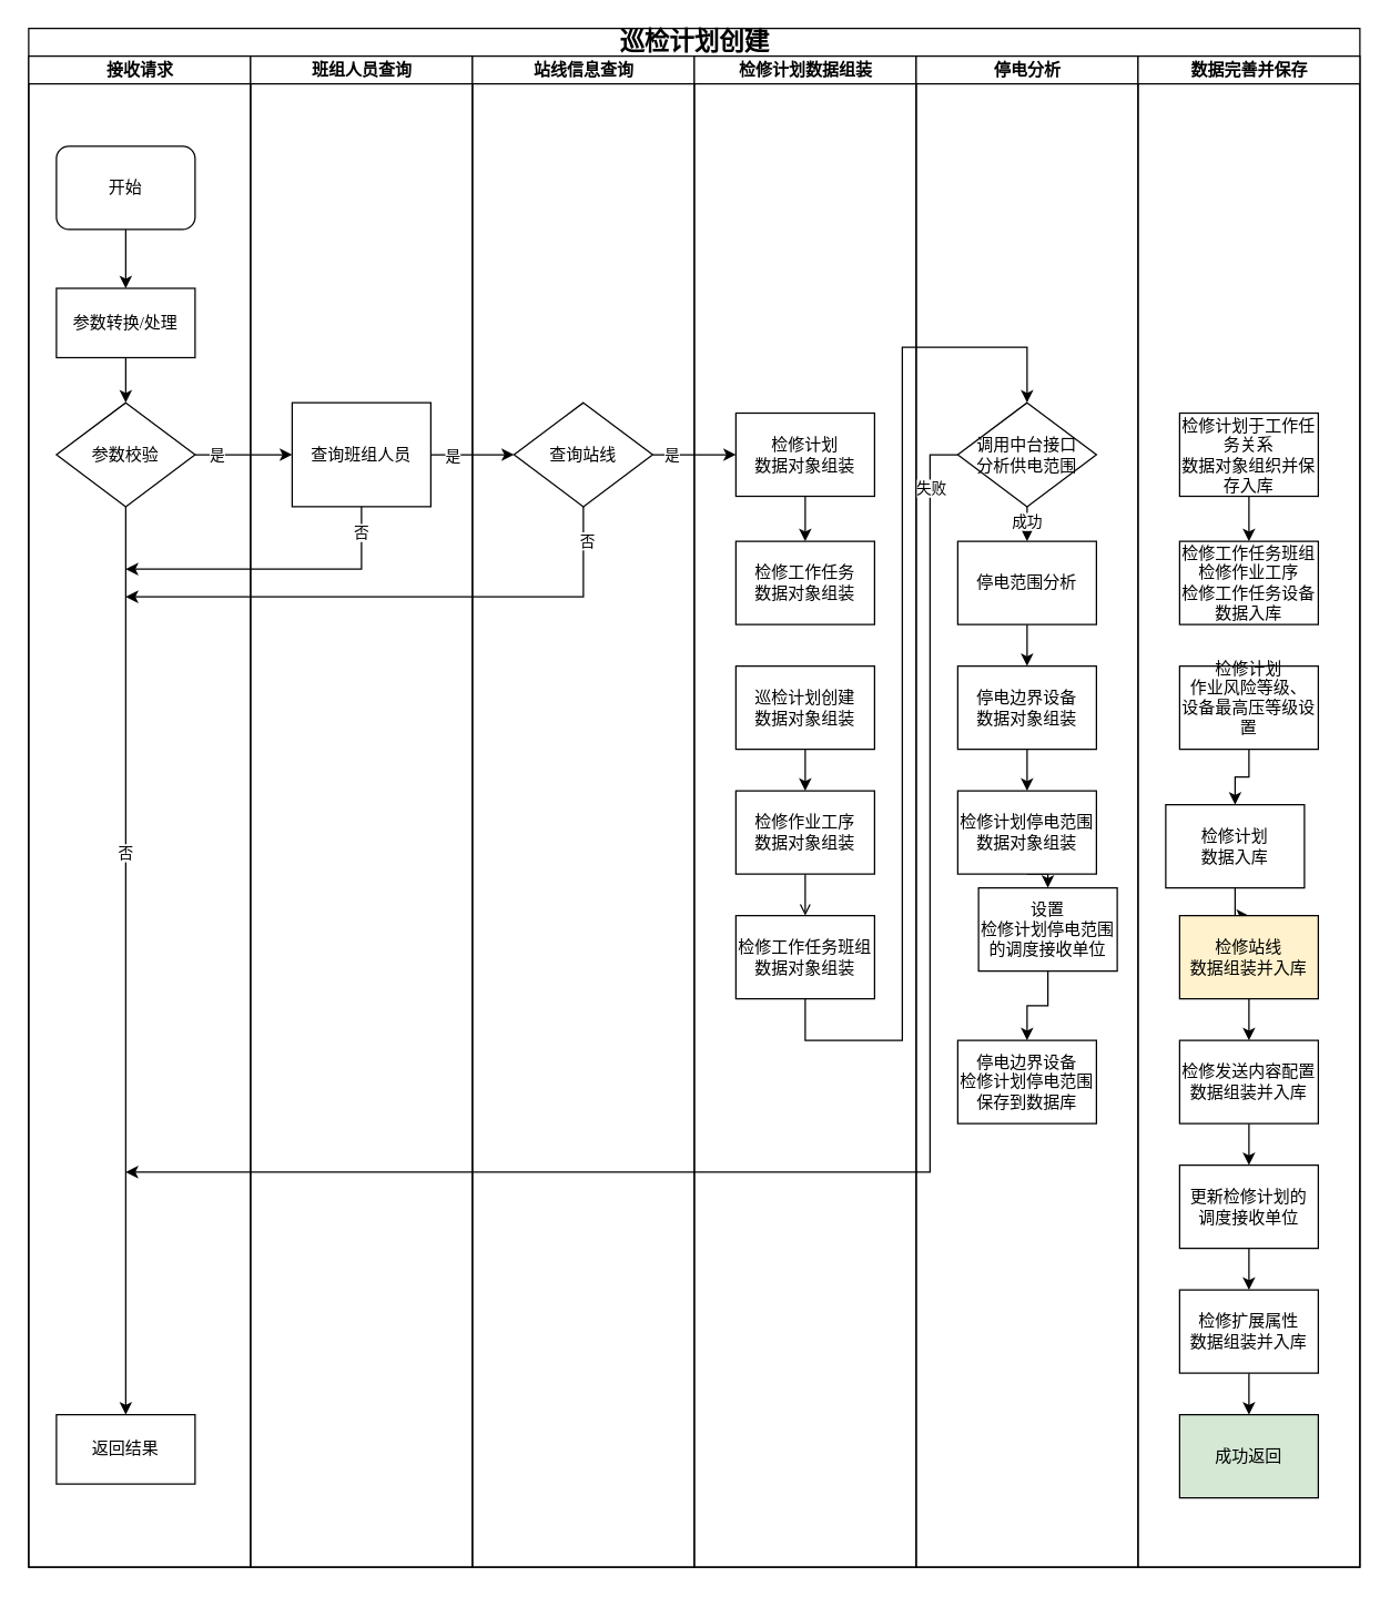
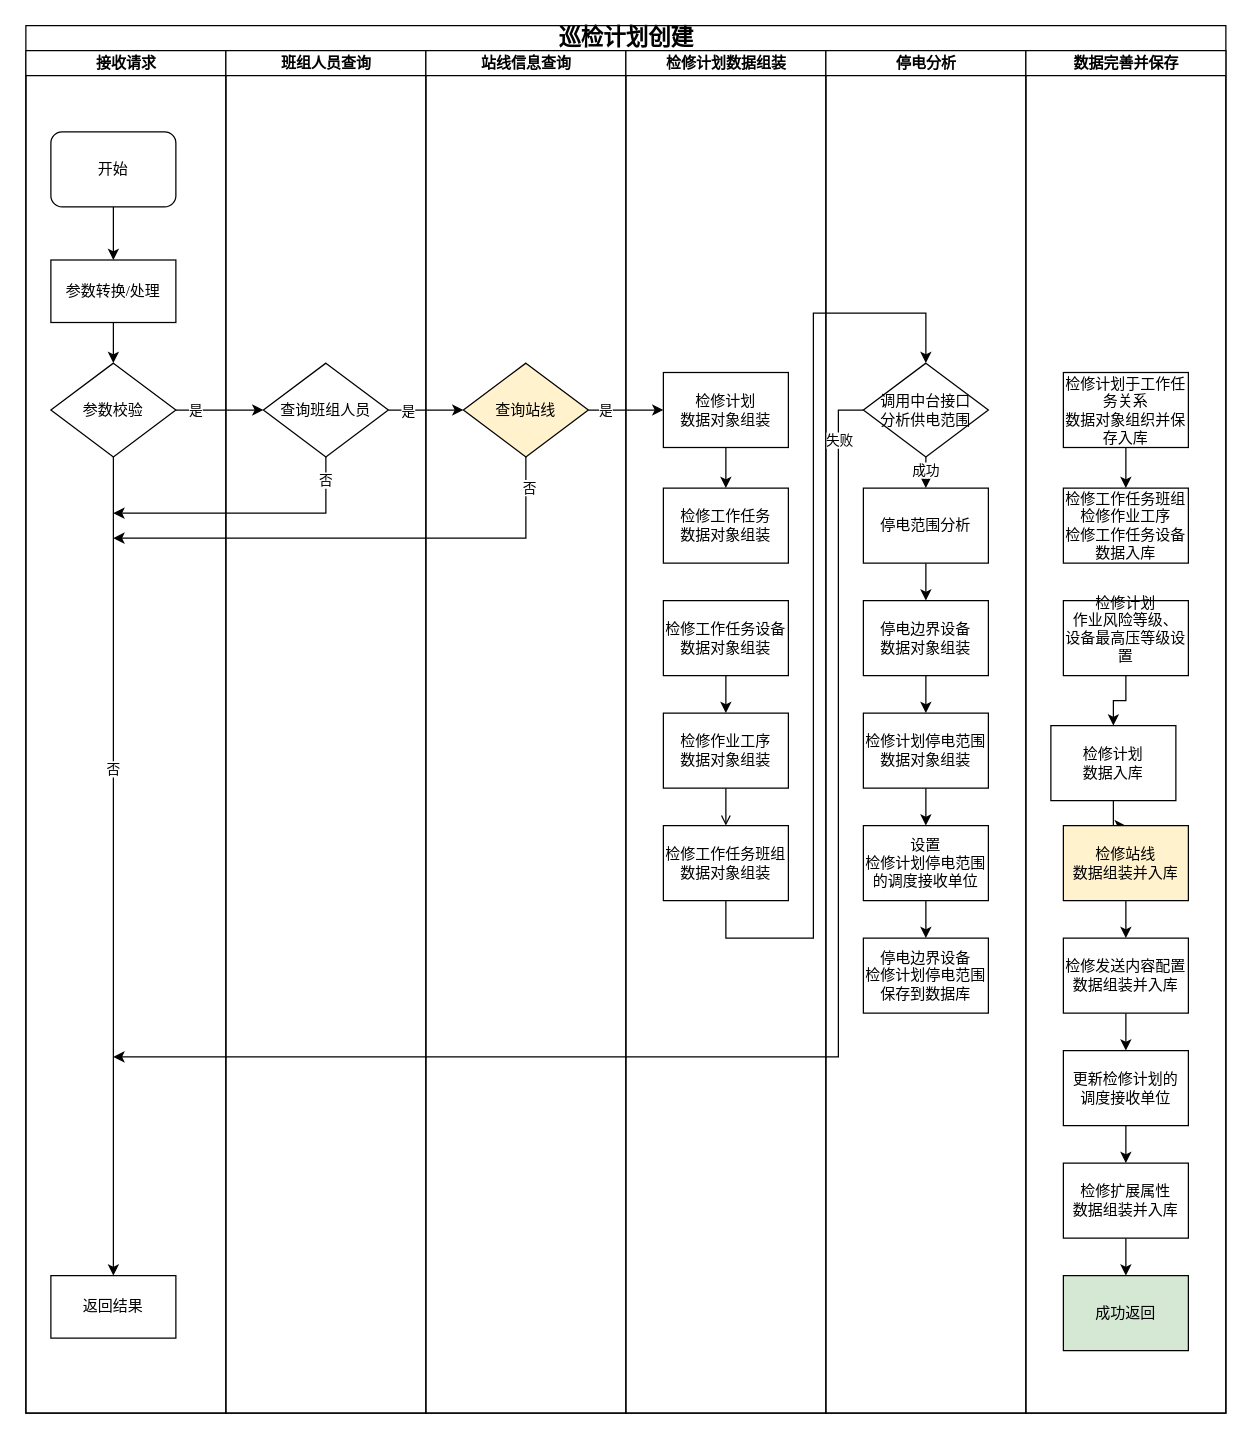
- <mxCell id="13" value="&lt;span style=&quot;font-size: 12px;&quot;&gt;查询班组人员&lt;/span&gt;" style="whiteSpace=wrap;html=1;shadow=0;labelBackgroundColor=none;strokeWidth=1;fontFamily=Verdana;fontSize=8;align=center;rounded=0;" vertex="1" parent="12"><mxGeometry x="30" y="250" width="100" height="75" as="geometry" /></mxCell>
+ <mxCell id="13" value="&lt;span style=&quot;font-size: 12px;&quot;&gt;查询班组人员&lt;/span&gt;" style="rhombus;whiteSpace=wrap;html=1;rounded=0;shadow=0;labelBackgroundColor=none;strokeWidth=1;fontFamily=Verdana;fontSize=8;align=center;" vertex="1" parent="12"><mxGeometry x="30" y="250" width="100" height="75" as="geometry" /></mxCell>
- <mxCell id="19" value="&lt;span style=&quot;font-size: 12px;&quot;&gt;查询站线&lt;/span&gt;" style="rhombus;whiteSpace=wrap;html=1;rounded=0;shadow=0;labelBackgroundColor=none;strokeWidth=1;fontFamily=Verdana;fontSize=8;align=center;" vertex="1" parent="16"><mxGeometry x="30" y="250" width="100" height="75" as="geometry" /></mxCell>
+ <mxCell id="19" value="&lt;span style=&quot;font-size: 12px;&quot;&gt;查询站线&lt;/span&gt;" style="rhombus;whiteSpace=wrap;html=1;rounded=0;shadow=0;labelBackgroundColor=none;strokeWidth=1;fontFamily=Verdana;fontSize=8;align=center;fillColor=#fff2cc;" vertex="1" parent="16"><mxGeometry x="30" y="250" width="100" height="75" as="geometry" /></mxCell>
- <mxCell id="25" value="&lt;font style=&quot;font-size: 12px;&quot;&gt;巡检计划创建&lt;/font&gt;&lt;div&gt;&lt;span style=&quot;font-size: 12px;&quot;&gt;数据对象组装&lt;/span&gt;&lt;/div&gt;" style="whiteSpace=wrap;html=1;fontSize=8;fontFamily=Verdana;rounded=0;shadow=0;labelBackgroundColor=none;strokeWidth=1;" vertex="1" parent="20"><mxGeometry x="30" y="440" width="100" height="60" as="geometry" /></mxCell>
+ <mxCell id="25" value="&lt;font style=&quot;font-size: 12px;&quot;&gt;检修工作任务设备&lt;/font&gt;&lt;div&gt;&lt;span style=&quot;font-size: 12px;&quot;&gt;数据对象组装&lt;/span&gt;&lt;/div&gt;" style="whiteSpace=wrap;html=1;fontSize=8;fontFamily=Verdana;rounded=0;shadow=0;labelBackgroundColor=none;strokeWidth=1;" vertex="1" parent="20"><mxGeometry x="30" y="440" width="100" height="60" as="geometry" /></mxCell>
- <mxCell id="40" value="&lt;span style=&quot;font-size: 12px;&quot;&gt;设置&lt;/span&gt;&lt;div&gt;&lt;span style=&quot;font-size: 12px;&quot;&gt;检修计划停电范围&lt;/span&gt;&lt;/div&gt;&lt;div&gt;&lt;span style=&quot;font-size: 12px;&quot;&gt;的调度接收单位&lt;/span&gt;&lt;/div&gt;" style="whiteSpace=wrap;html=1;fontSize=8;fontFamily=Verdana;rounded=0;shadow=0;labelBackgroundColor=none;strokeWidth=1;" vertex="1" parent="29"><mxGeometry x="45" y="600" width="100" height="60" as="geometry" /></mxCell>
+ <mxCell id="40" value="&lt;span style=&quot;font-size: 12px;&quot;&gt;设置&lt;/span&gt;&lt;div&gt;&lt;span style=&quot;font-size: 12px;&quot;&gt;检修计划停电范围&lt;/span&gt;&lt;/div&gt;&lt;div&gt;&lt;span style=&quot;font-size: 12px;&quot;&gt;的调度接收单位&lt;/span&gt;&lt;/div&gt;" style="whiteSpace=wrap;html=1;fontSize=8;fontFamily=Verdana;rounded=0;shadow=0;labelBackgroundColor=none;strokeWidth=1;" vertex="1" parent="29"><mxGeometry x="30" y="620" width="100" height="60" as="geometry" /></mxCell>
